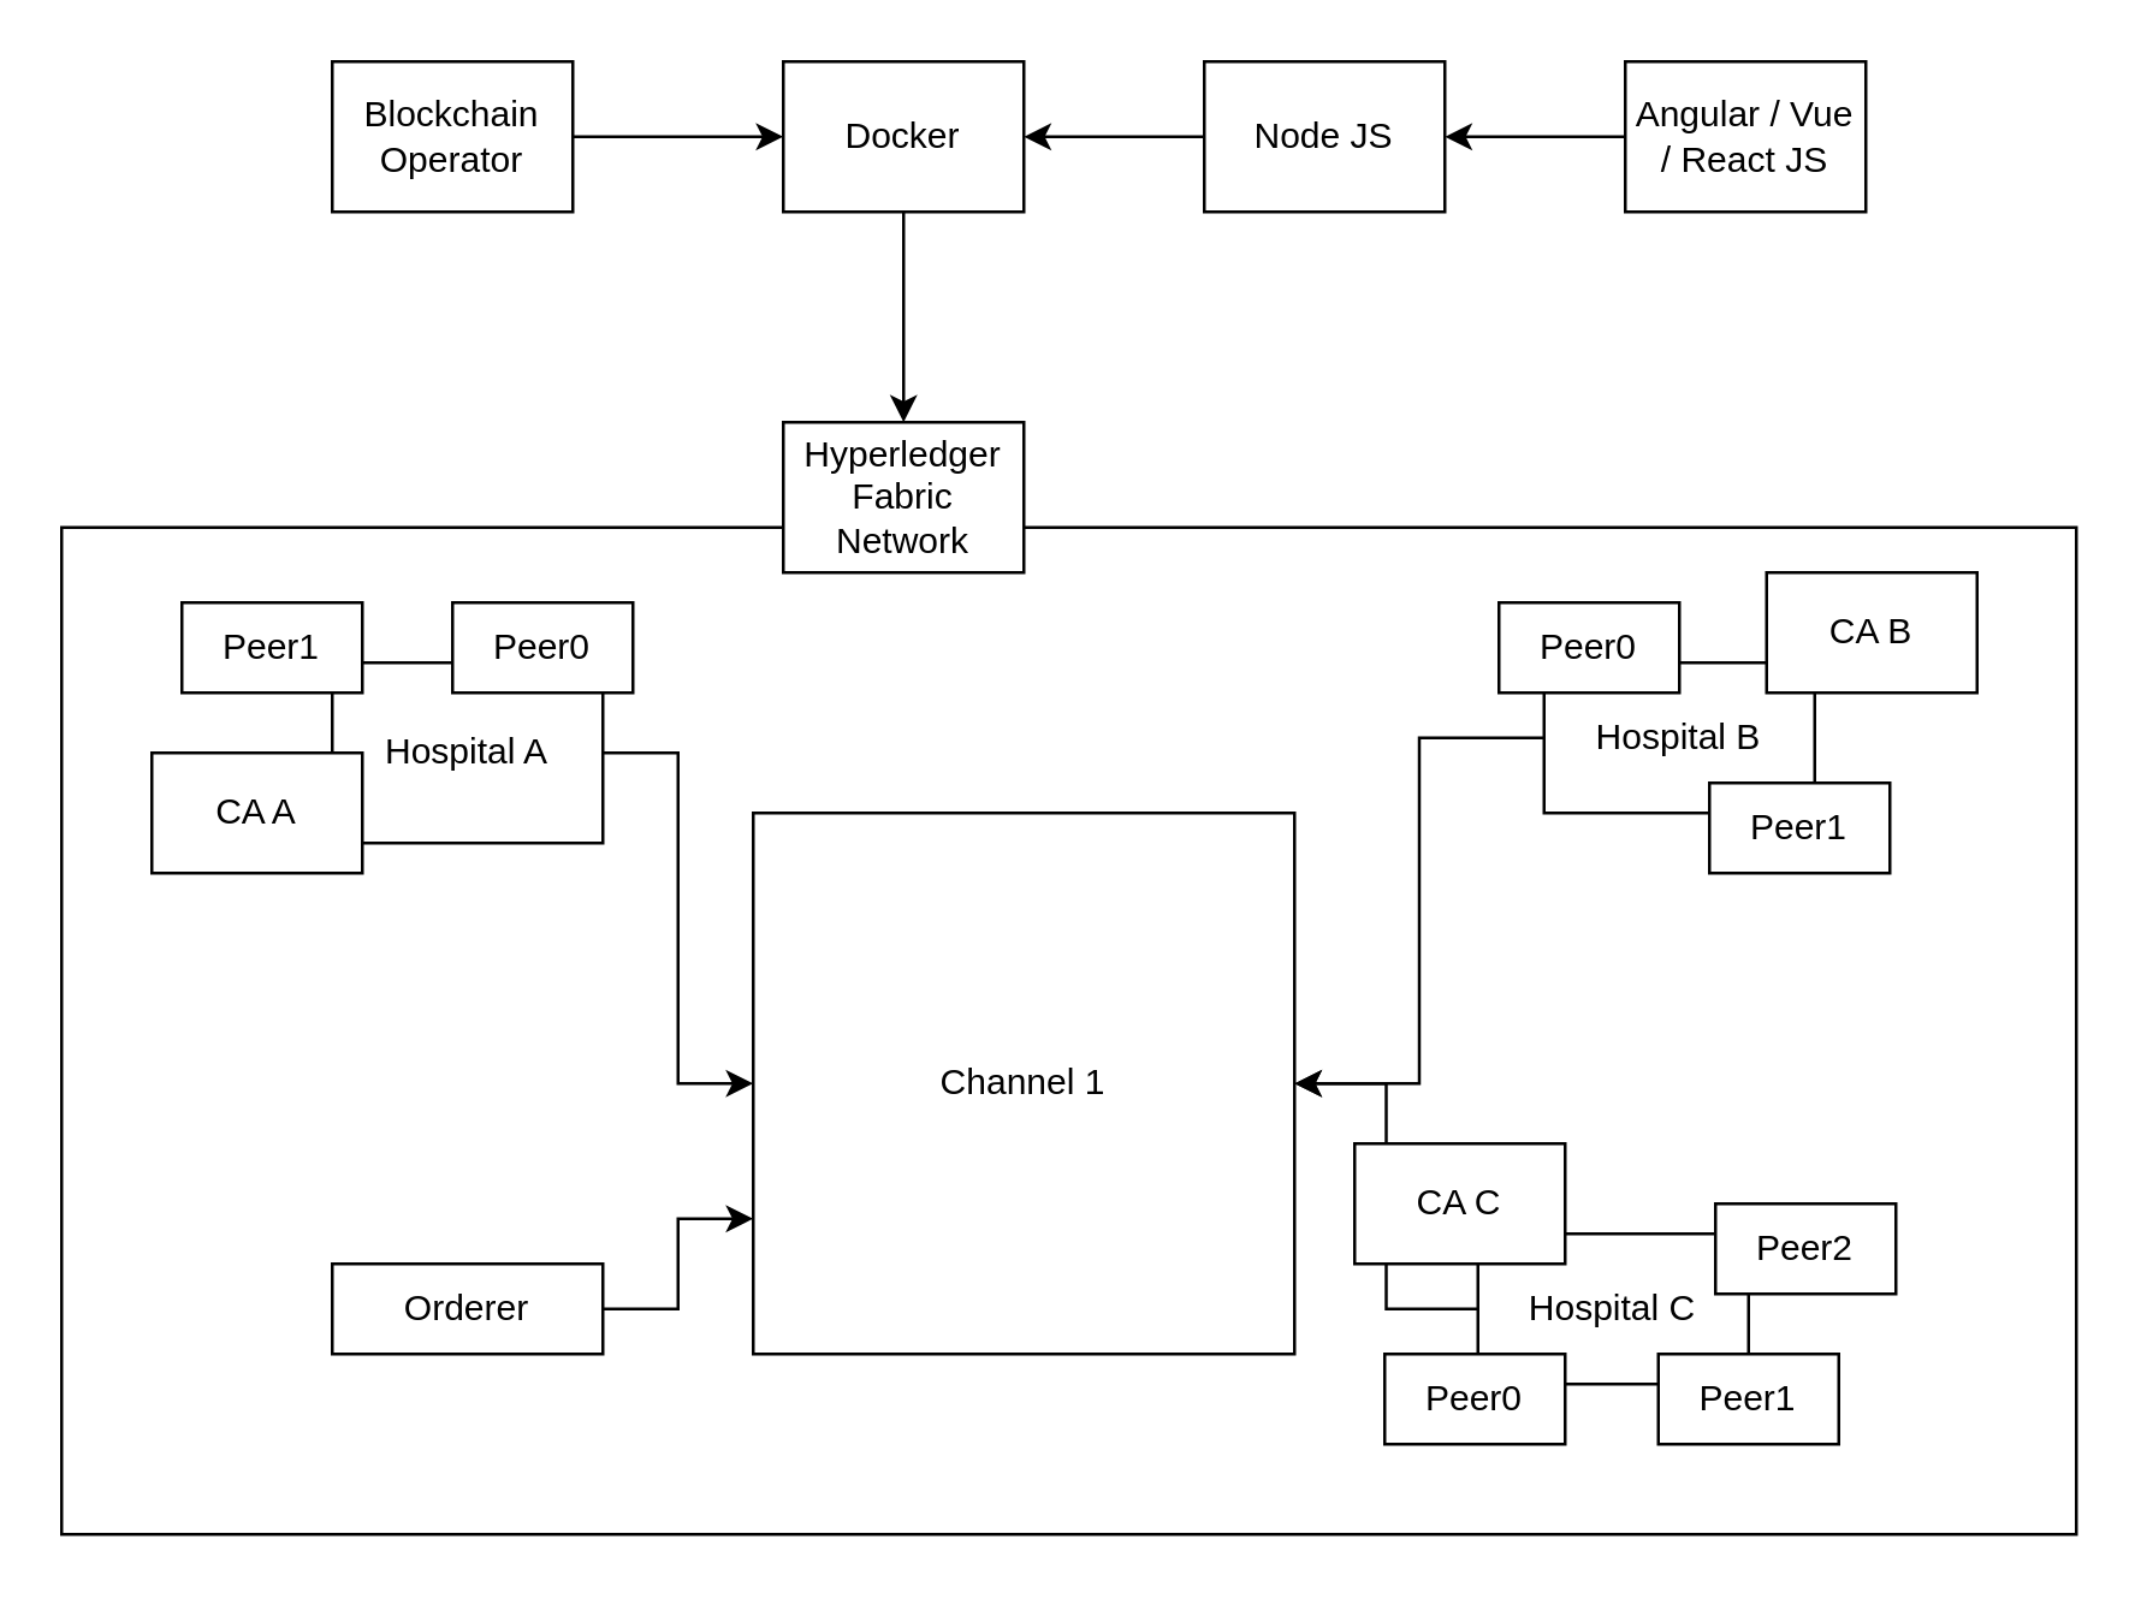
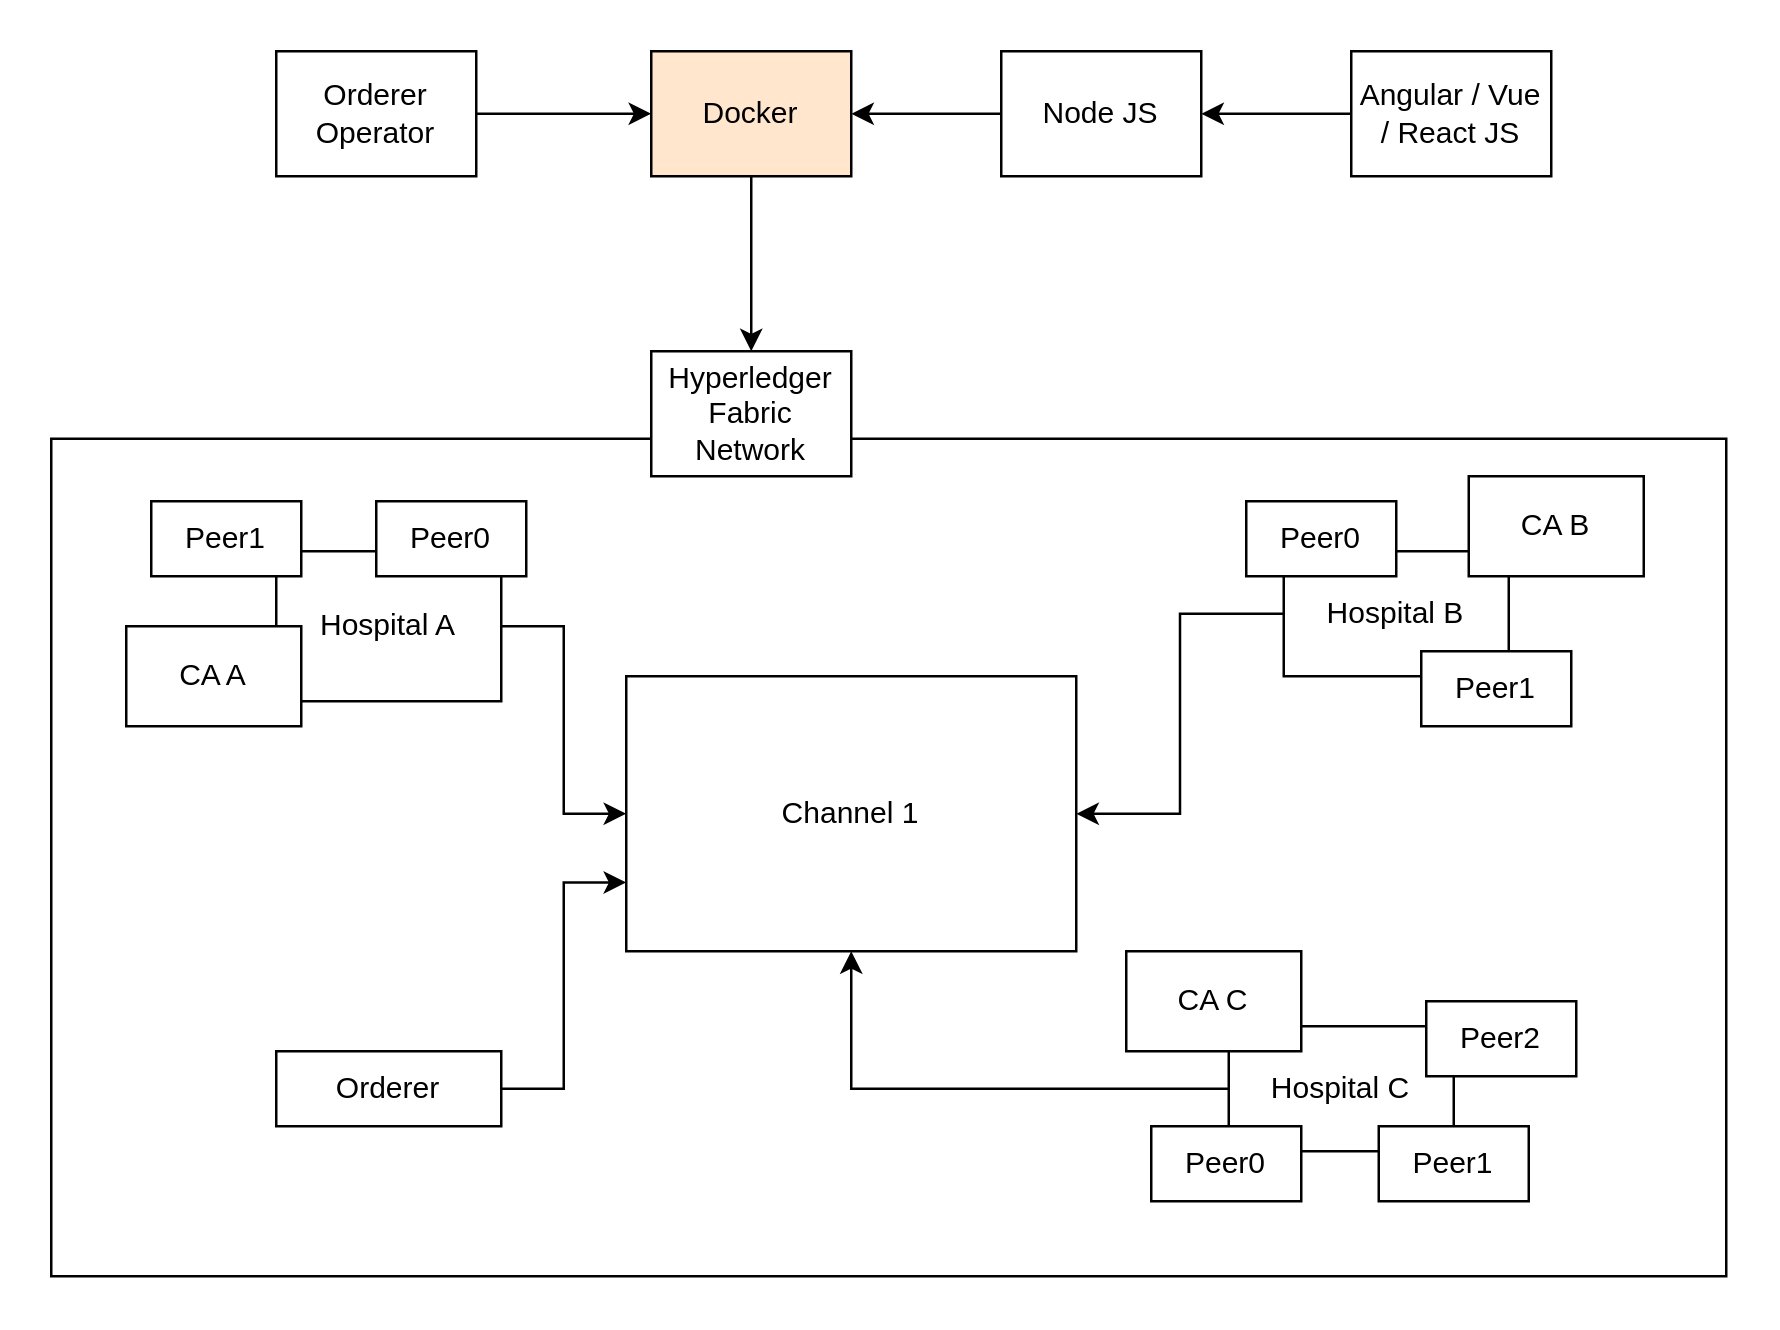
- <mxCell id="3" value="Blockchain Operator&lt;br&gt;" style="rounded=0;whiteSpace=wrap;html=1;" vertex="1" parent="1"><mxGeometry x="110" y="20" width="80" height="50" as="geometry" /></mxCell>
+ <mxCell id="3" value="Orderer Operator&lt;br&gt;" style="rounded=0;whiteSpace=wrap;html=1;" vertex="1" parent="1"><mxGeometry x="110" y="20" width="80" height="50" as="geometry" /></mxCell>
- <mxCell id="5" value="Docker" style="rounded=0;whiteSpace=wrap;html=1;" vertex="1" parent="1"><mxGeometry x="260" y="20" width="80" height="50" as="geometry" /></mxCell>
+ <mxCell id="5" value="Docker" style="rounded=0;whiteSpace=wrap;html=1;fillColor=#ffe6cc;" vertex="1" parent="1"><mxGeometry x="260" y="20" width="80" height="50" as="geometry" /></mxCell>
- <mxCell id="30" value="Channel 1" style="rounded=0;whiteSpace=wrap;html=1;" vertex="1" parent="1"><mxGeometry x="250" y="270" width="180" height="180" as="geometry" /></mxCell>
+ <mxCell id="30" value="Channel 1" style="rounded=0;whiteSpace=wrap;html=1;" vertex="1" parent="1"><mxGeometry x="250" y="270" width="180" height="110" as="geometry" /></mxCell>
